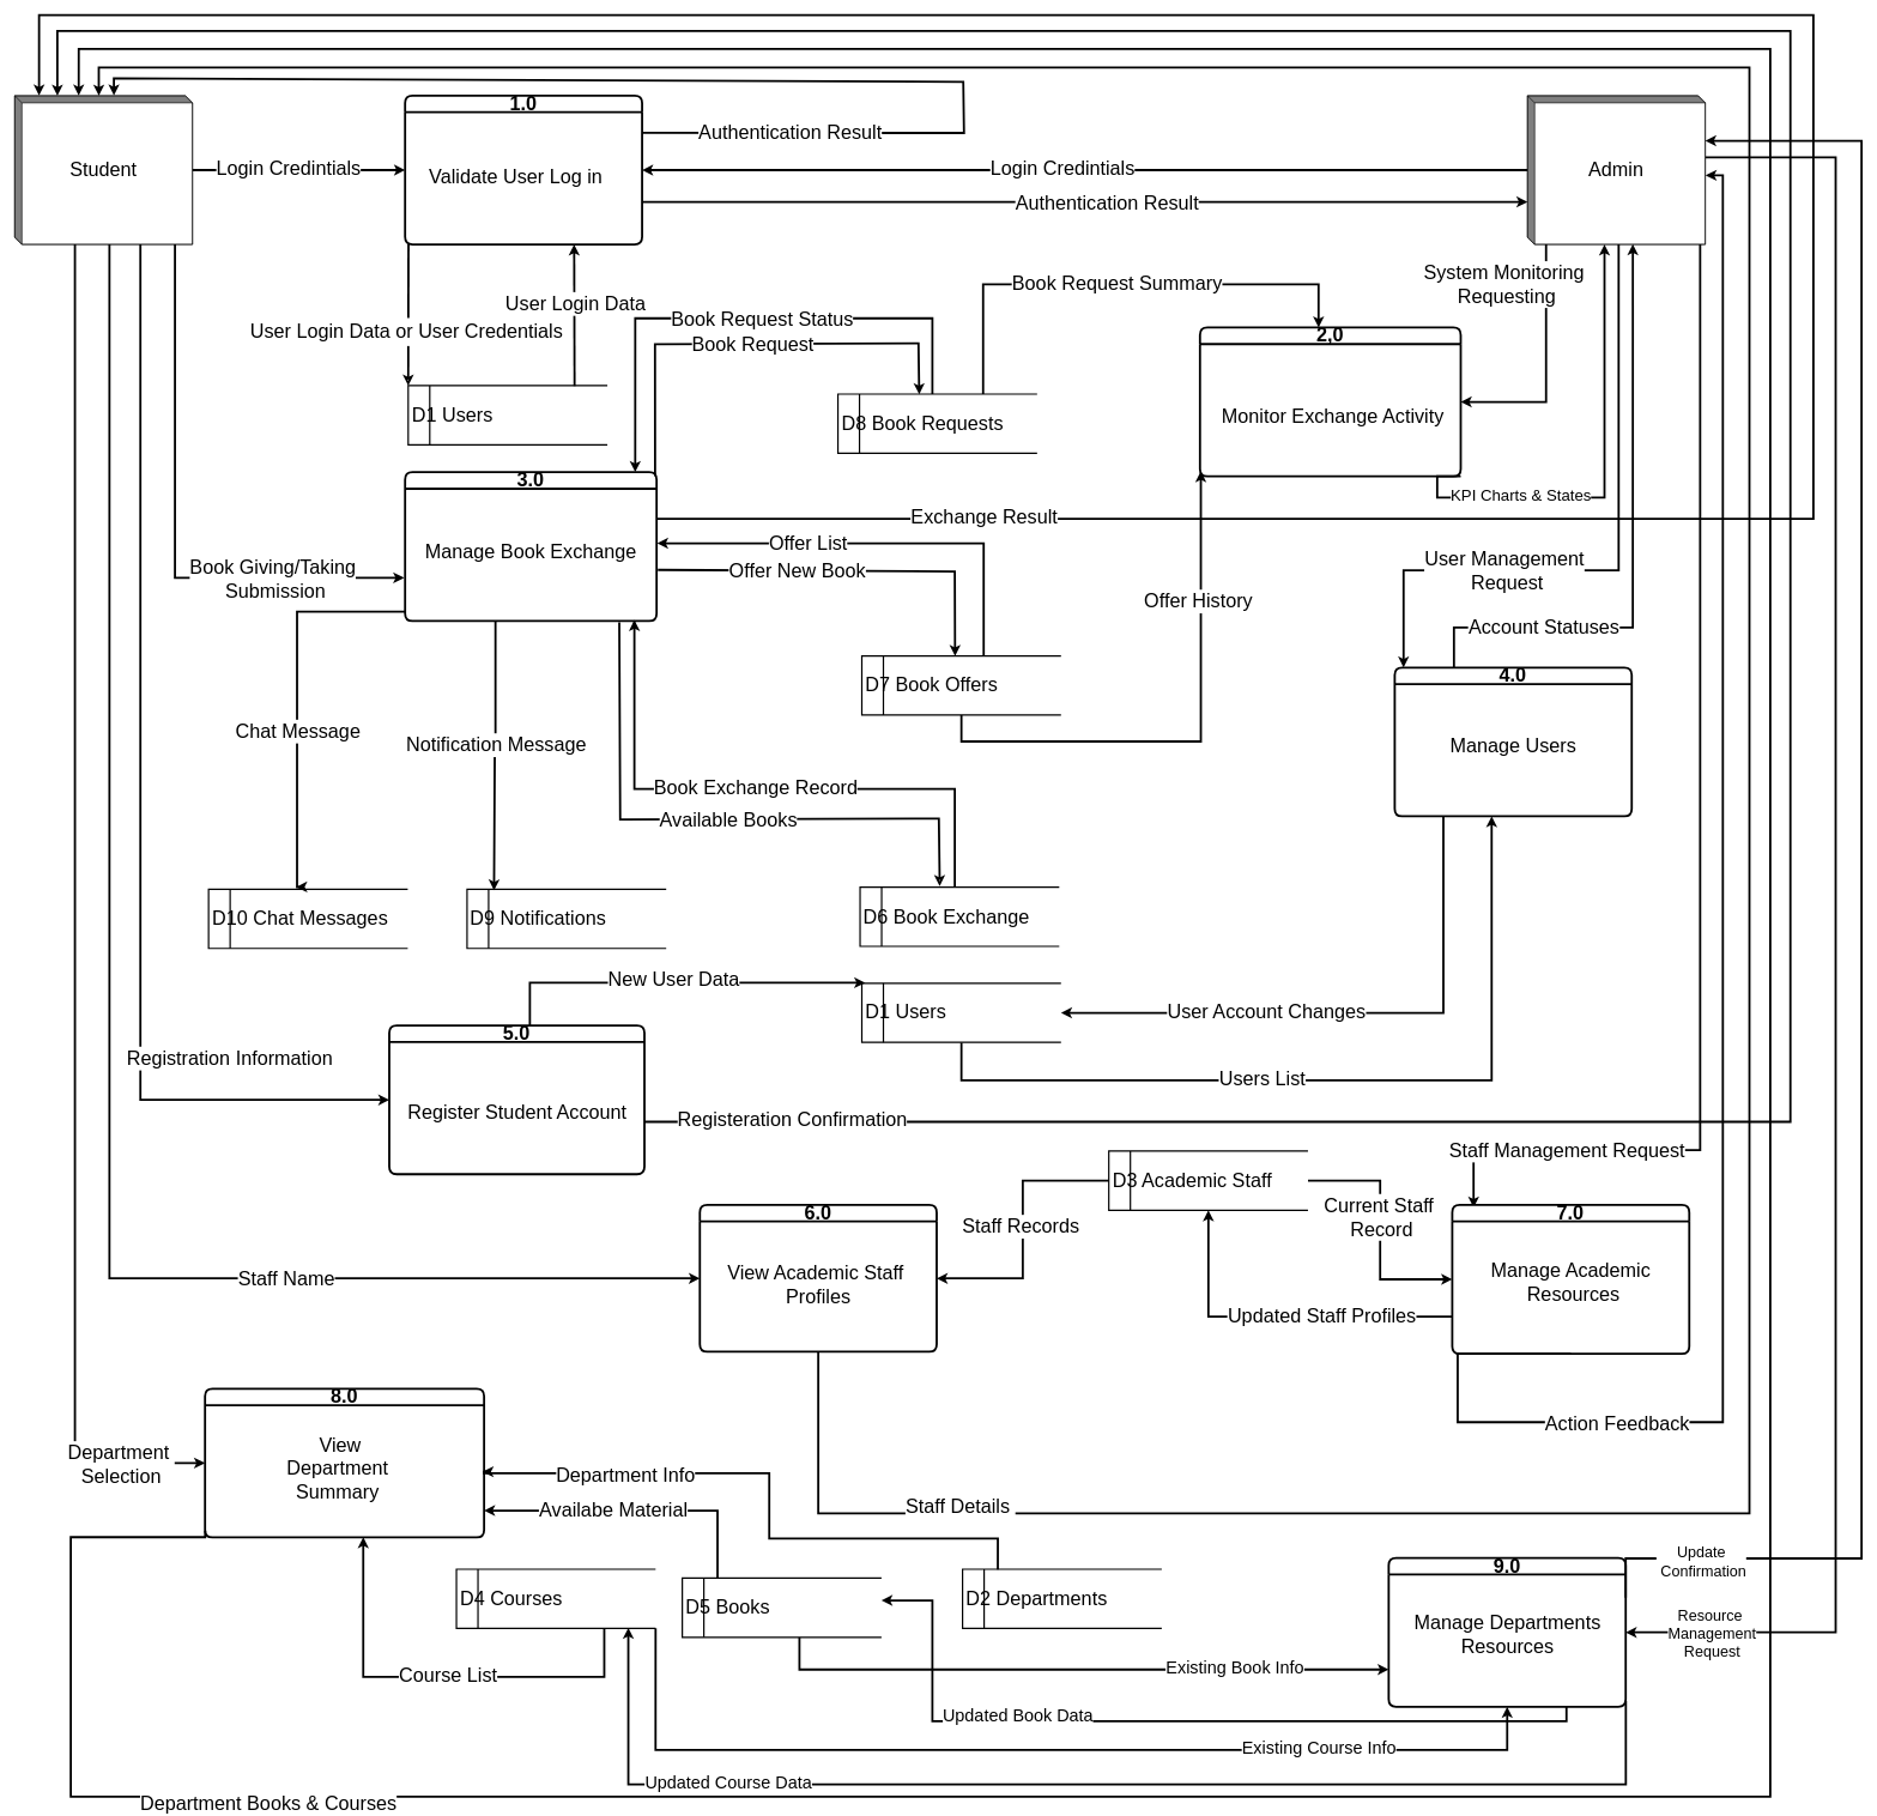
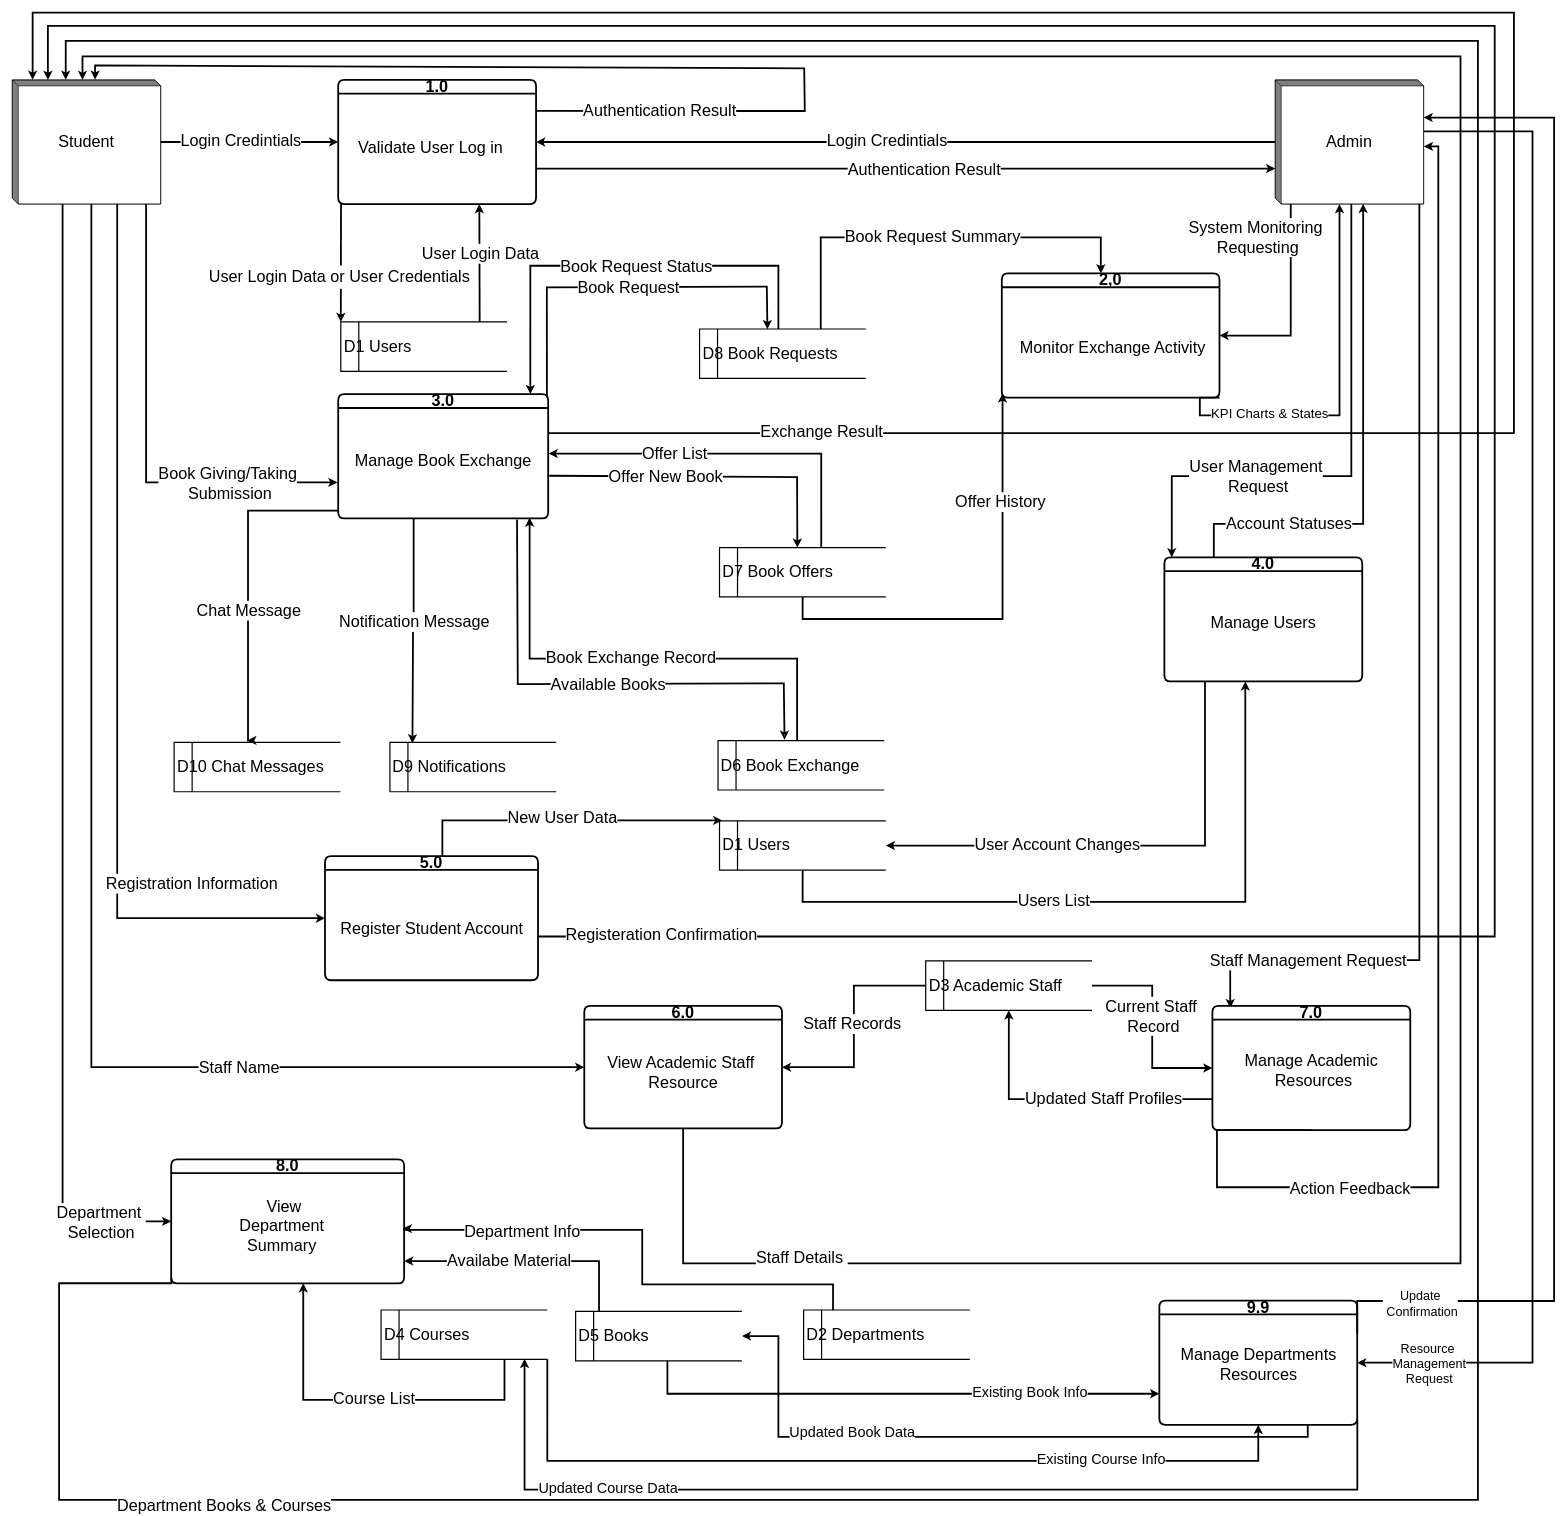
- <mxCell id="59" value="&lt;font&gt;View Academic Staff&amp;nbsp;&lt;/font&gt;&lt;div&gt;&lt;span&gt;Profiles&lt;/span&gt;&lt;/div&gt;" style="text;html=1;align=center;verticalAlign=middle;resizable=0;points=[];autosize=1;strokeColor=none;fillColor=none;fontSize=27;" parent="58" vertex="1"><mxGeometry x="29.286" y="73.238" width="271" height="77" as="geometry" /></mxCell>
+ <mxCell id="59" value="&lt;font&gt;View Academic Staff&amp;nbsp;&lt;/font&gt;&lt;div&gt;&lt;span&gt;Resource&lt;/span&gt;&lt;/div&gt;" style="text;html=1;align=center;verticalAlign=middle;resizable=0;points=[];autosize=1;strokeColor=none;fillColor=none;fontSize=27;" parent="58" vertex="1"><mxGeometry x="29.286" y="73.238" width="271" height="77" as="geometry" /></mxCell>
- <mxCell id="117" value="9.0" style="shape=swimlane;rounded=1;whiteSpace=wrap;html=1;fontStyle=1;startSize=23;fontSize=27;strokeWidth=3;" vertex="1" parent="1"><mxGeometry x="1932.004" y="2167.001" width="329.822" height="206.966" as="geometry" /></mxCell>
+ <mxCell id="117" value="9.9" style="shape=swimlane;rounded=1;whiteSpace=wrap;html=1;fontStyle=1;startSize=23;fontSize=27;strokeWidth=3;" vertex="1" parent="1"><mxGeometry x="1932.004" y="2167.001" width="329.822" height="206.966" as="geometry" /></mxCell>
- <mxCell id="14" value="D5 Books" style="shape=mxgraph.dfd.dataStoreID;whiteSpace=wrap;html=1;fontSize=27;strokeWidth=2;dashed=0;align=left;spacingLeft=3;points=[[0,0],[0.5,0],[1,0],[0,0.5],[1,0.5],[0,1],[0.5,1],[1,1]];labelPadding=-90;direction=east;noLabel=0;overflow=visible;fillOpacity=100;portConstraint=east;metaEdit=0;" parent="1" vertex="1"><mxGeometry x="949.003" y="2195" width="277.156" height="82.276" as="geometry" /></mxCell>
+ <mxCell id="14" value="D5 Books" style="shape=mxgraph.dfd.dataStoreID;whiteSpace=wrap;html=1;fontSize=27;strokeWidth=2;dashed=0;align=left;spacingLeft=3;points=[[0,0],[0.5,0],[1,0],[0,0.5],[1,0.5],[0,1],[0.5,1],[1,1]];labelPadding=-90;direction=east;noLabel=0;overflow=visible;fillOpacity=100;portConstraint=east;metaEdit=0;" parent="1" vertex="1"><mxGeometry x="959.003" y="2185" width="277.156" height="82.276" as="geometry" /></mxCell>
